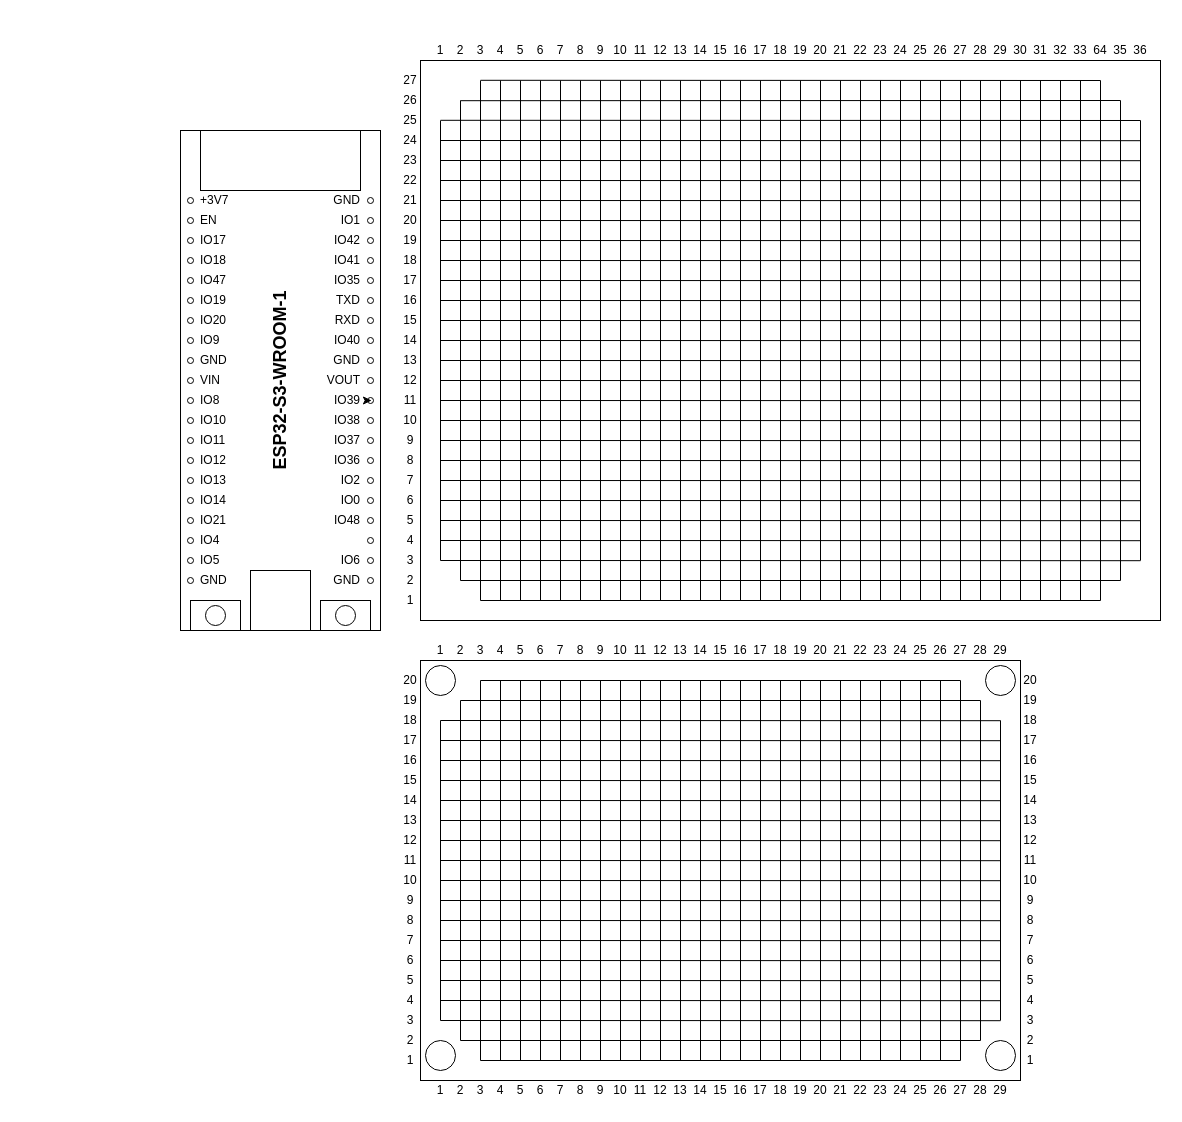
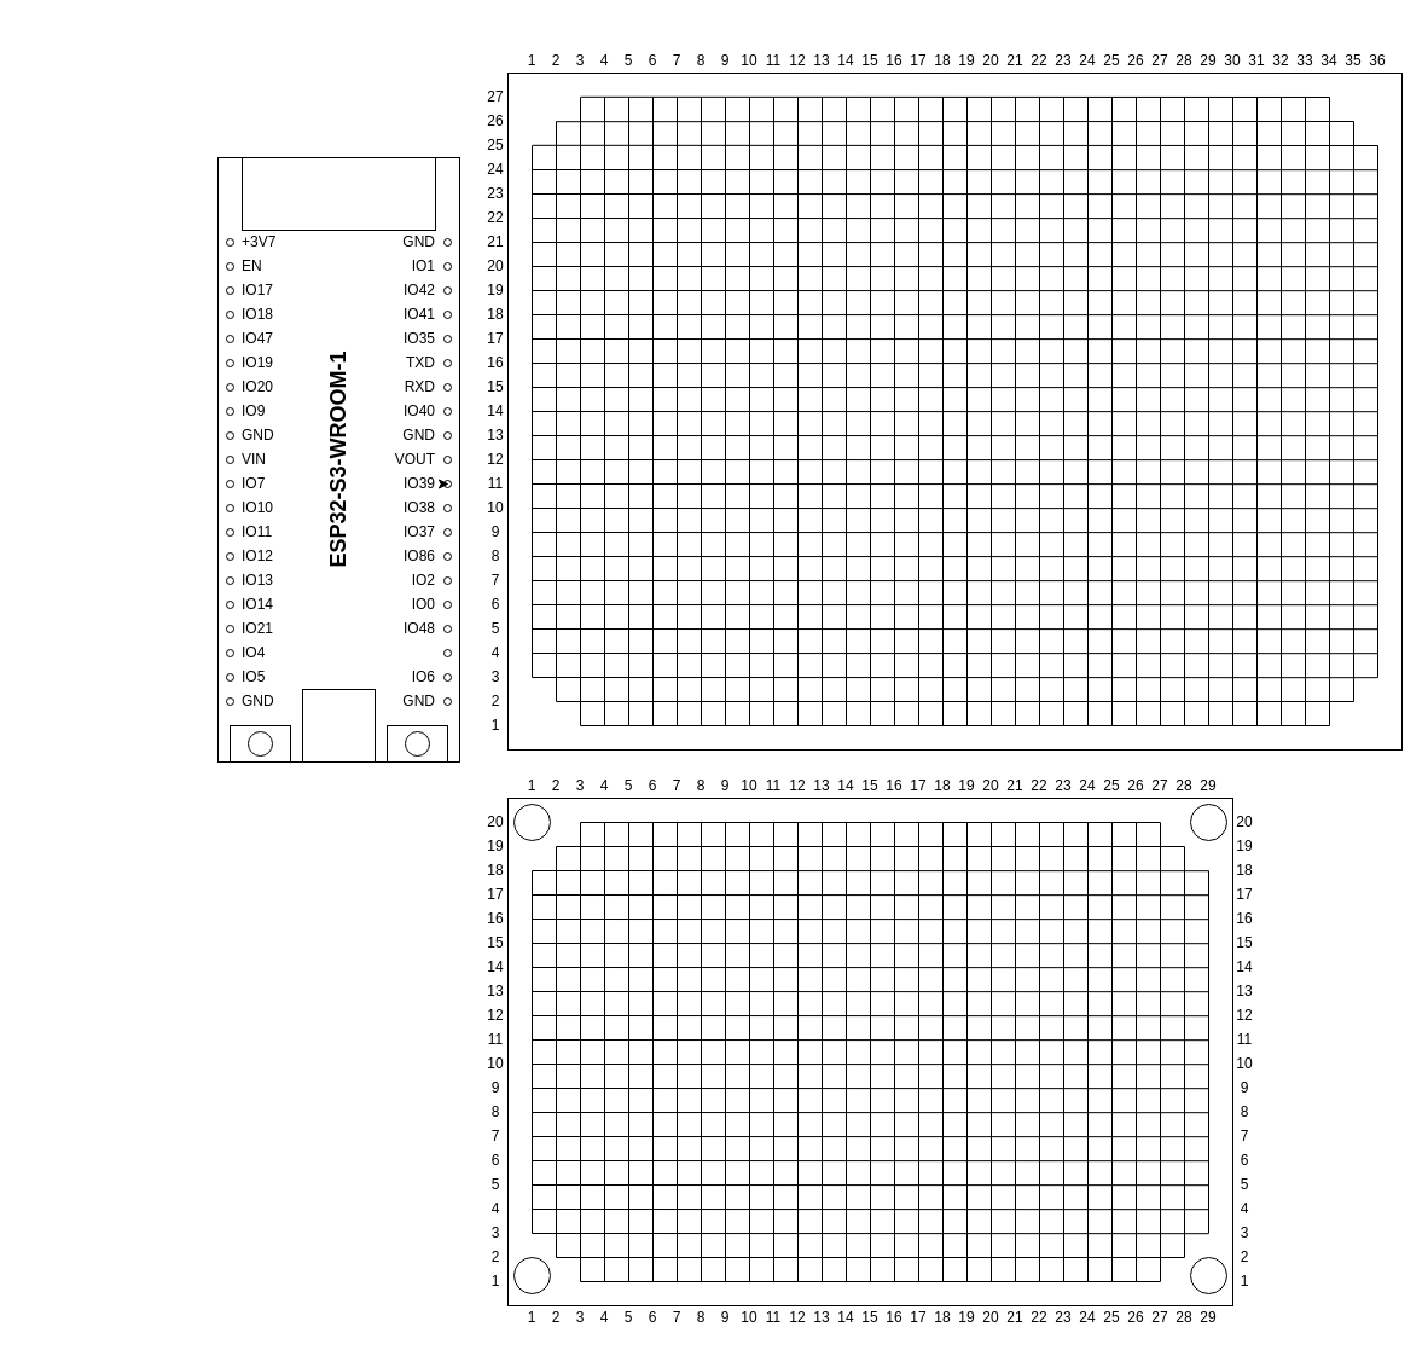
- <mxCell id="43" value="64" style="text;html=1;align=center;verticalAlign=middle;whiteSpace=wrap;rounded=0;spacing=0;" parent="1" vertex="1"><mxGeometry x="1090" y="40" width="20" height="20" as="geometry" /></mxCell>
+ <mxCell id="43" value="34" style="text;html=1;align=center;verticalAlign=middle;whiteSpace=wrap;rounded=0;spacing=0;" parent="1" vertex="1"><mxGeometry x="1090" y="40" width="20" height="20" as="geometry" /></mxCell>
- <mxCell id="326" value="IO8" style="text;html=1;align=left;verticalAlign=middle;whiteSpace=wrap;rounded=0;spacing=0;" parent="325" vertex="1"><mxGeometry x="13" width="40" height="20" as="geometry" /></mxCell>
+ <mxCell id="326" value="IO7" style="text;html=1;align=left;verticalAlign=middle;whiteSpace=wrap;rounded=0;spacing=0;" parent="325" vertex="1"><mxGeometry x="13" width="40" height="20" as="geometry" /></mxCell>
- <mxCell id="389" value="IO36" style="text;html=1;align=right;verticalAlign=middle;whiteSpace=wrap;rounded=0;spacing=0;" parent="388" vertex="1"><mxGeometry width="40" height="20" as="geometry" /></mxCell>
+ <mxCell id="389" value="IO86" style="text;html=1;align=right;verticalAlign=middle;whiteSpace=wrap;rounded=0;spacing=0;" parent="388" vertex="1"><mxGeometry width="40" height="20" as="geometry" /></mxCell>
